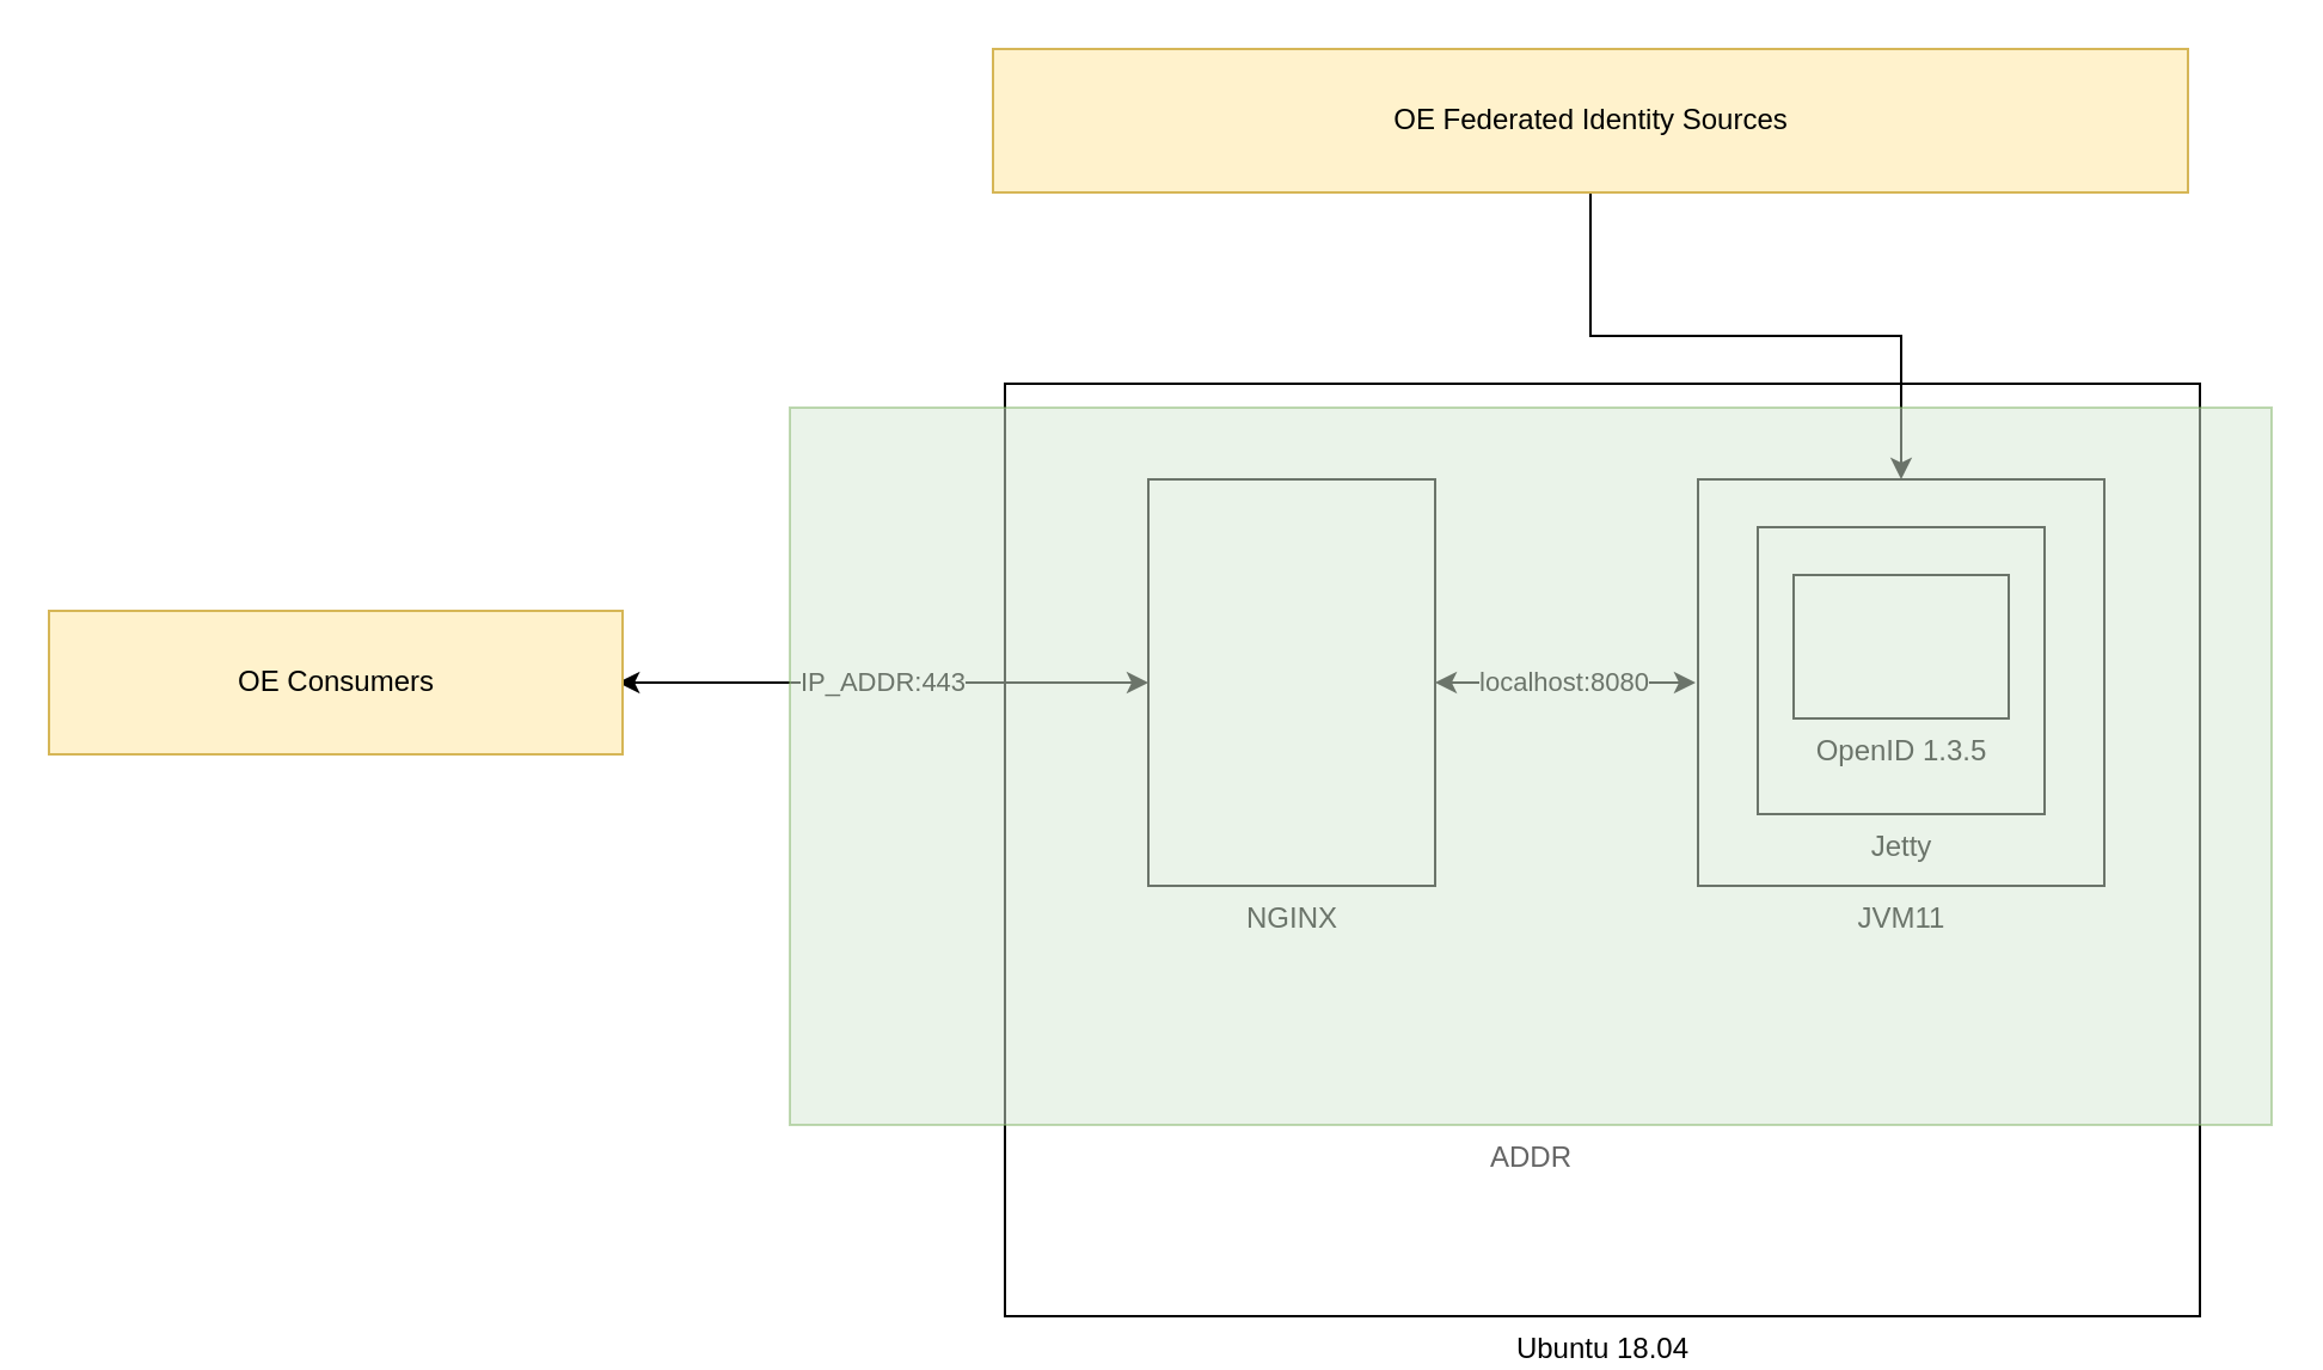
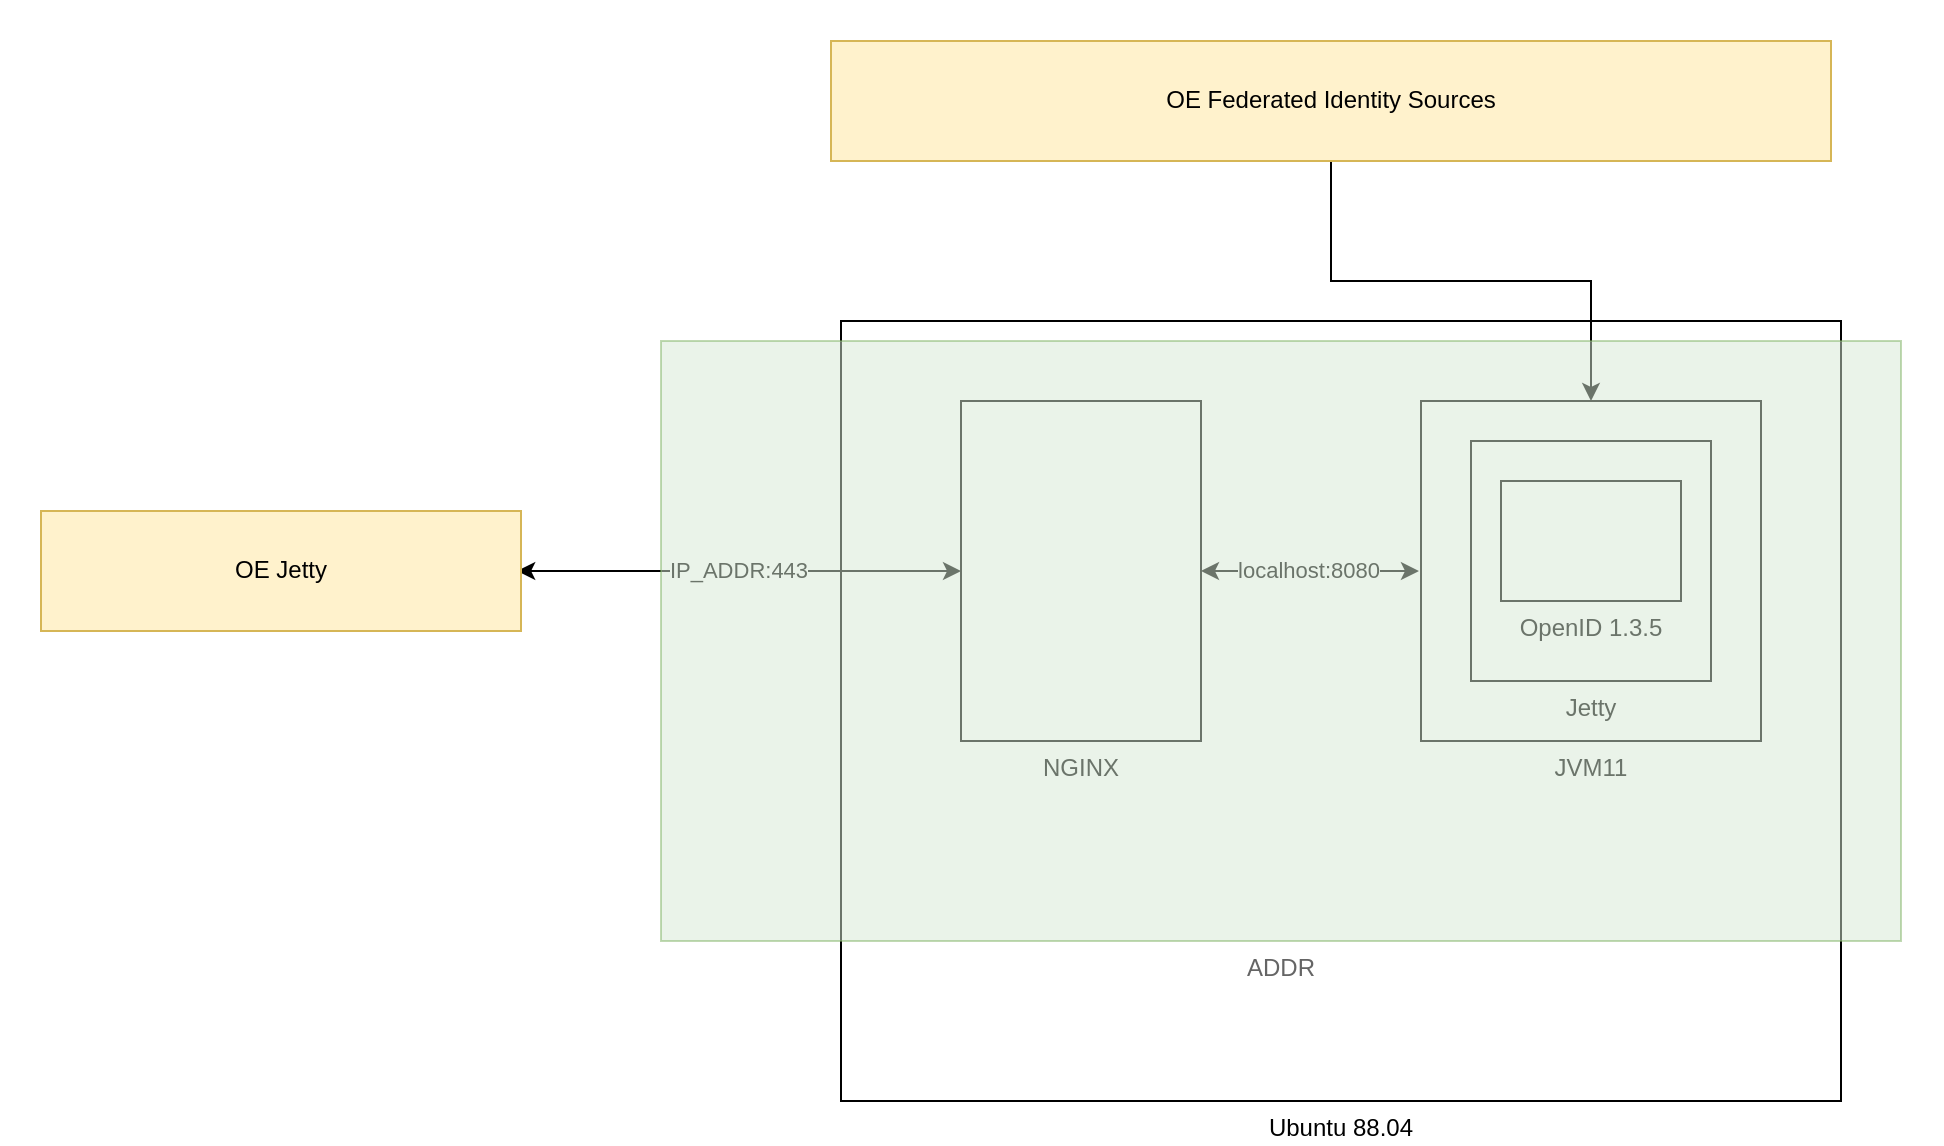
- <mxCell id="12" value="OE Consumers" style="verticalLabelPosition=middle;verticalAlign=middle;html=1;shape=mxgraph.basic.rect;fillColor2=none;strokeWidth=1;size=20;indent=5;fillColor=#fff2cc;strokeColor=#d6b656;labelPosition=center;align=center;" vertex="1" parent="1"><mxGeometry x="20" y="255" width="240" height="60" as="geometry" /></mxCell>
+ <mxCell id="12" value="OE Jetty" style="verticalLabelPosition=middle;verticalAlign=middle;html=1;shape=mxgraph.basic.rect;fillColor2=none;strokeWidth=1;size=20;indent=5;fillColor=#fff2cc;strokeColor=#d6b656;labelPosition=center;align=center;" vertex="1" parent="1"><mxGeometry x="20" y="255" width="240" height="60" as="geometry" /></mxCell>
- <mxCell id="2" value="&lt;div&gt;Ubuntu 18.04&lt;/div&gt;" style="verticalLabelPosition=bottom;verticalAlign=top;html=1;shape=mxgraph.basic.rect;fillColor2=none;strokeWidth=1;size=20;indent=5;" vertex="1" parent="1"><mxGeometry x="420" y="160" width="500" height="390" as="geometry" /></mxCell>
+ <mxCell id="2" value="&lt;div&gt;Ubuntu 88.04&lt;/div&gt;" style="verticalLabelPosition=bottom;verticalAlign=top;html=1;shape=mxgraph.basic.rect;fillColor2=none;strokeWidth=1;size=20;indent=5;" vertex="1" parent="1"><mxGeometry x="420" y="160" width="500" height="390" as="geometry" /></mxCell>
